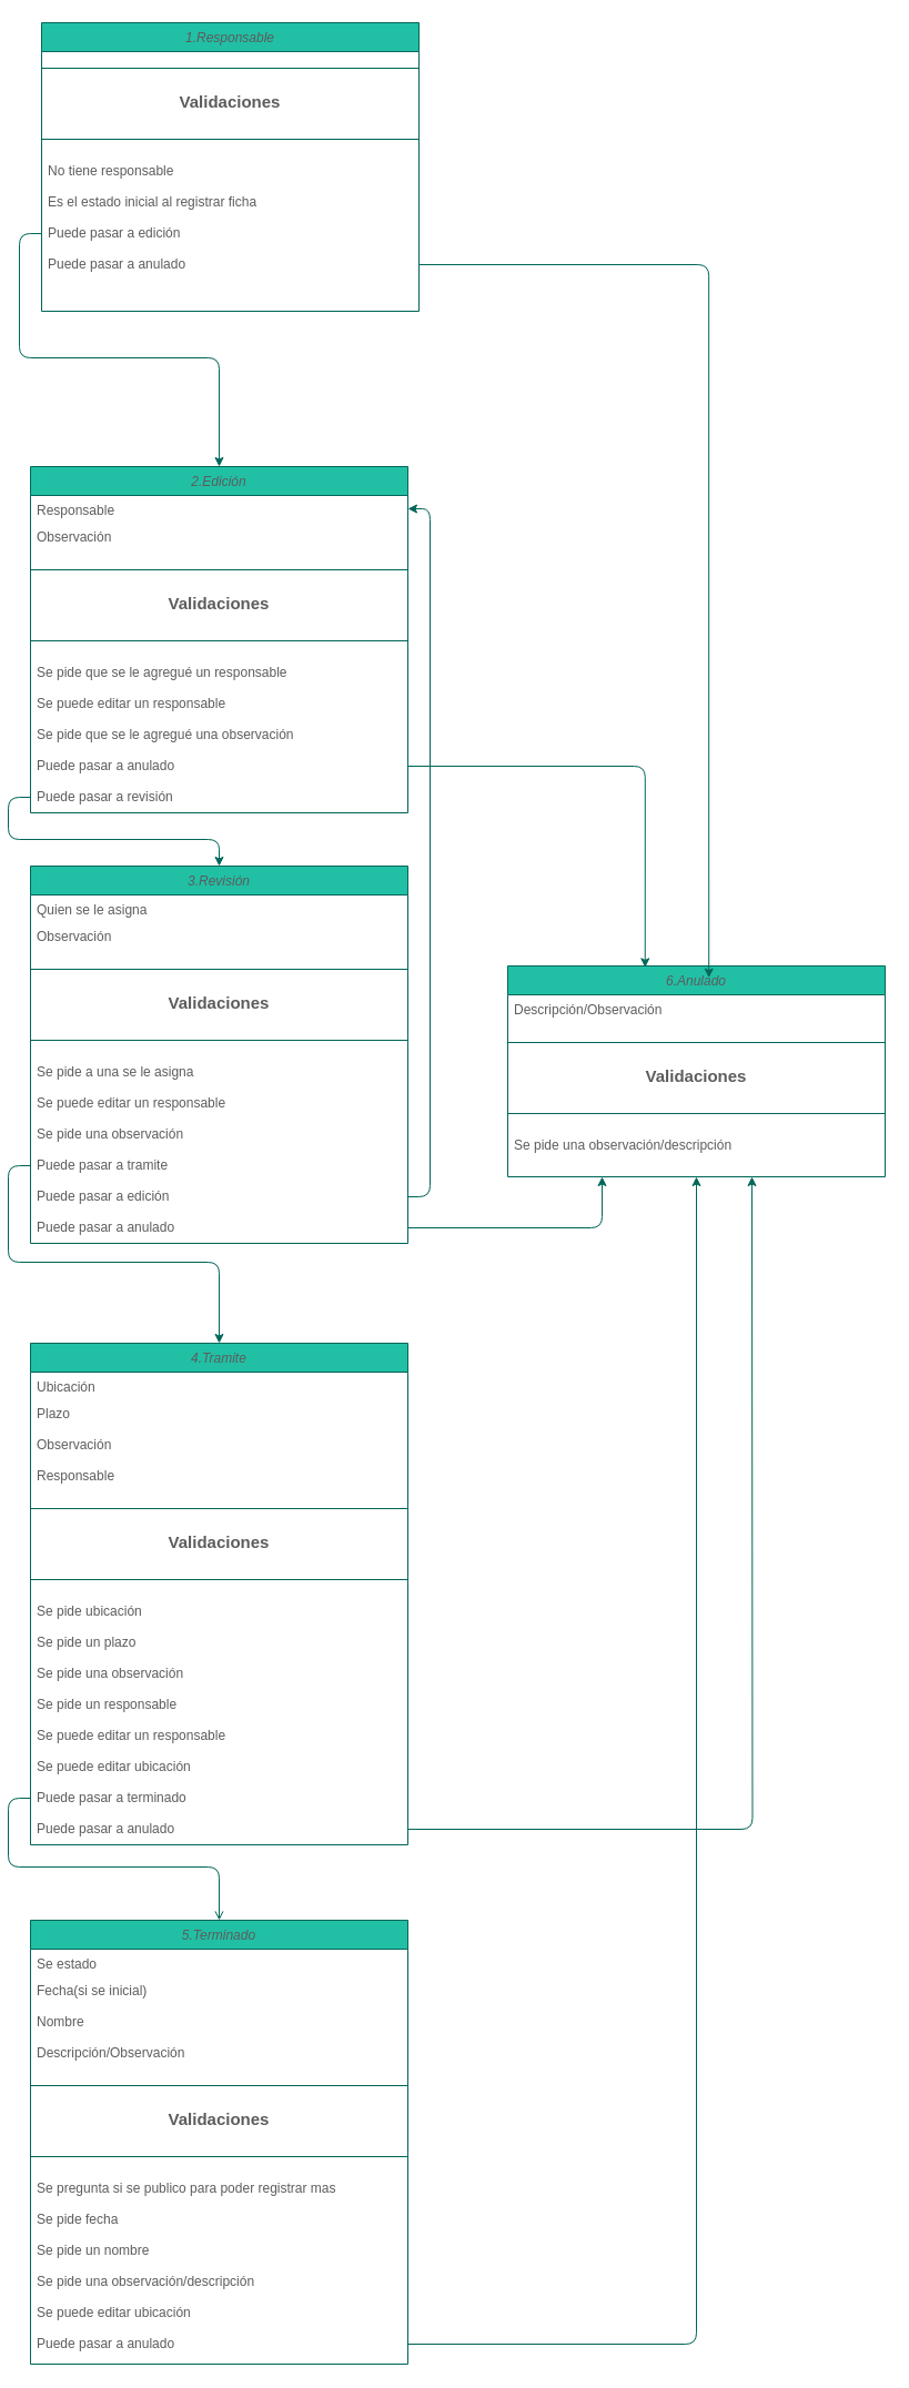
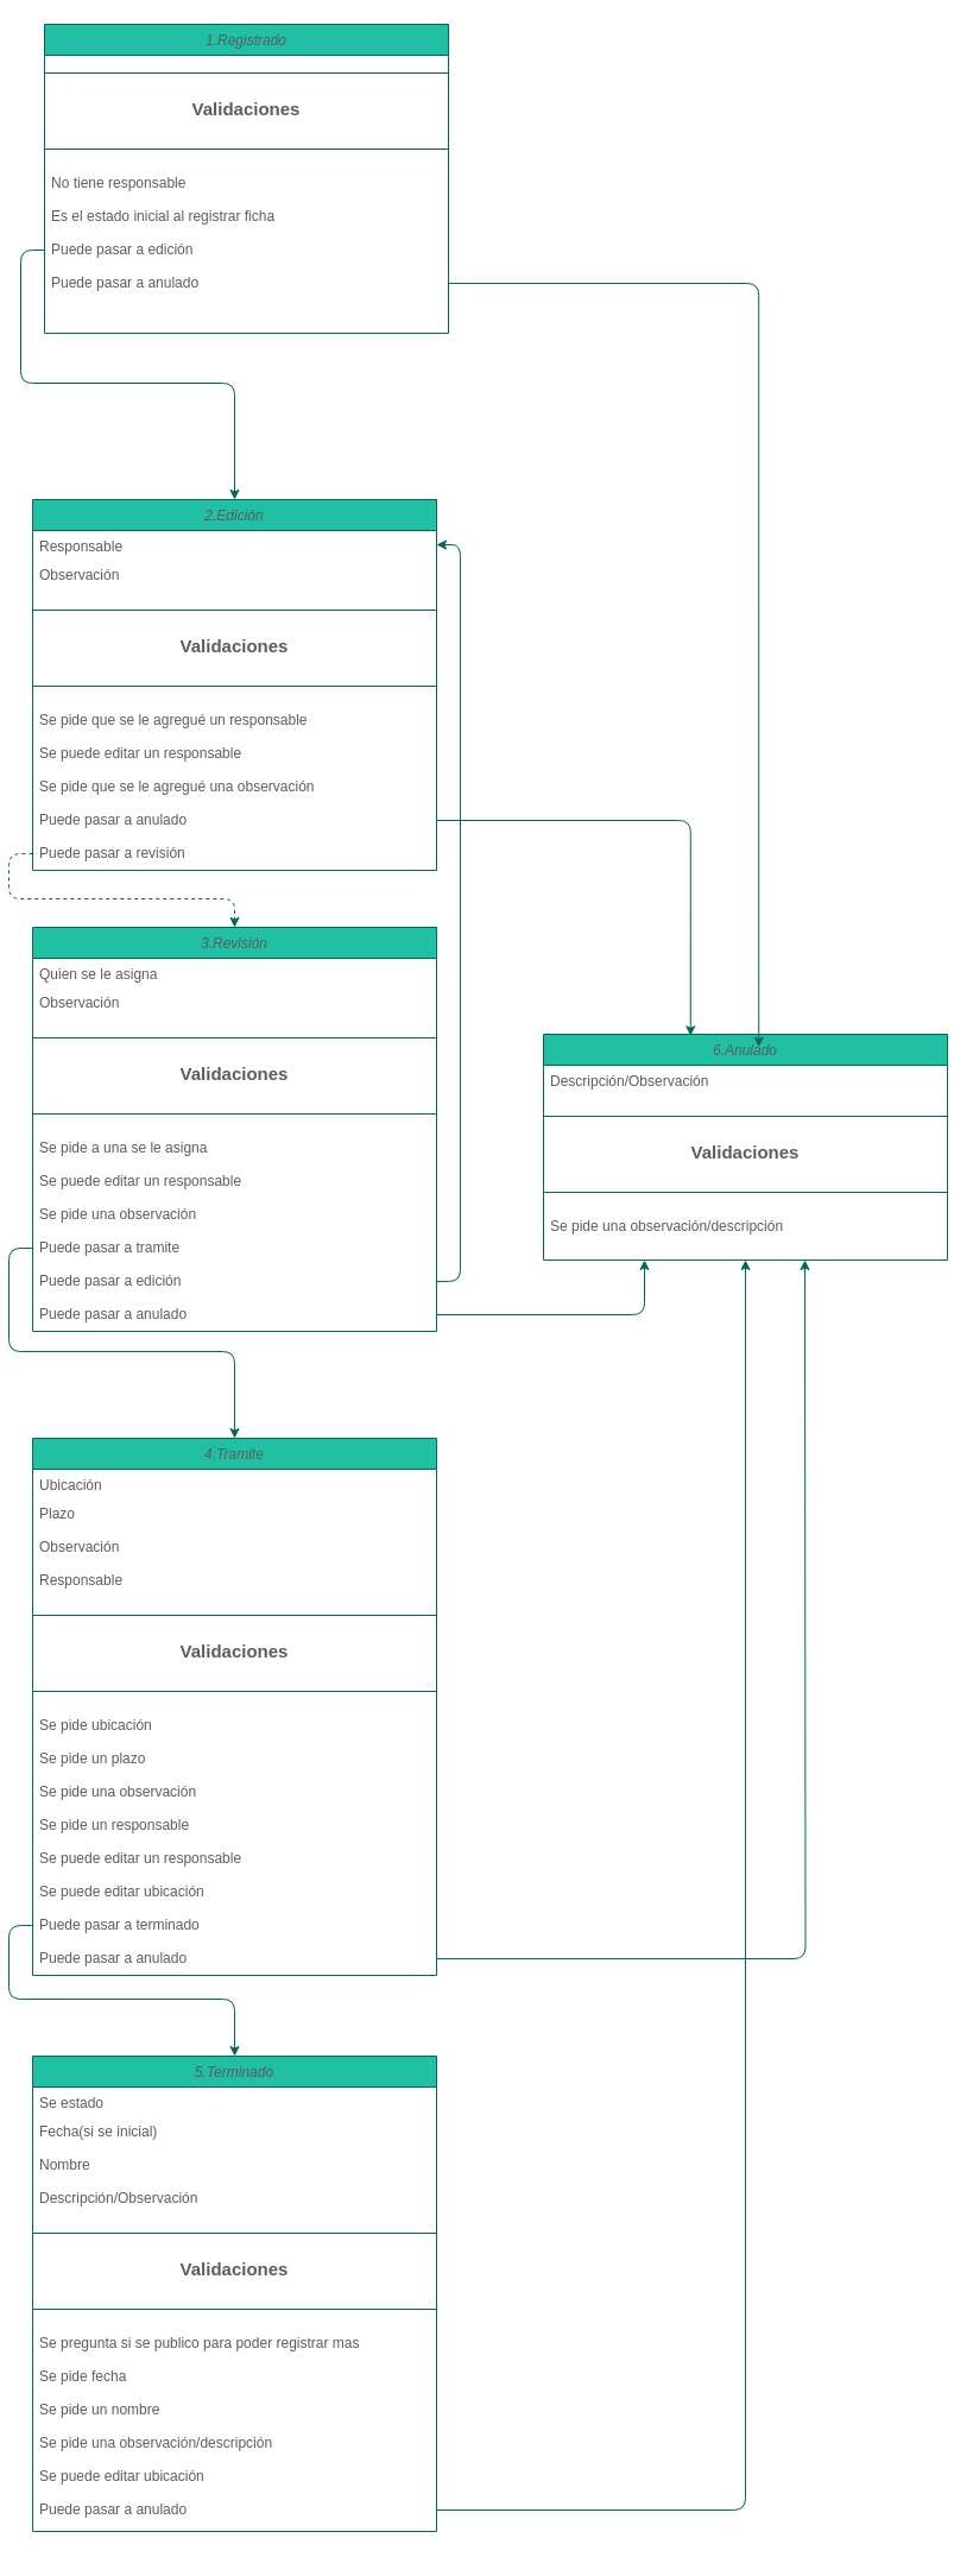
- <mxCell id="2" value="1.Responsable" style="swimlane;fontStyle=2;align=center;verticalAlign=top;childLayout=stackLayout;horizontal=1;startSize=26;horizontalStack=0;resizeParent=1;resizeLast=0;collapsible=1;marginBottom=0;rounded=0;shadow=0;strokeWidth=1;fillColor=#21C0A5;strokeColor=#006658;fontColor=#5C5C5C;" parent="1" vertex="1"><mxGeometry x="30" y="20" width="340" height="260" as="geometry"><mxRectangle x="230" y="140" width="160" height="26" as="alternateBounds" /></mxGeometry></mxCell>
+ <mxCell id="2" value="1.Registrado" style="swimlane;fontStyle=2;align=center;verticalAlign=top;childLayout=stackLayout;horizontal=1;startSize=26;horizontalStack=0;resizeParent=1;resizeLast=0;collapsible=1;marginBottom=0;rounded=0;shadow=0;strokeWidth=1;fillColor=#21C0A5;strokeColor=#006658;fontColor=#5C5C5C;" parent="1" vertex="1"><mxGeometry x="30" y="20" width="340" height="260" as="geometry"><mxRectangle x="230" y="140" width="160" height="26" as="alternateBounds" /></mxGeometry></mxCell>
- <mxCell id="34" style="edgeStyle=orthogonalEdgeStyle;curved=0;rounded=1;sketch=0;orthogonalLoop=1;jettySize=auto;html=1;exitX=0;exitY=0.5;exitDx=0;exitDy=0;fontFamily=Helvetica;fontSize=15;fontColor=#5C5C5C;strokeColor=#006658;fillColor=#21C0A5;" edge="1" parent="1" source="20" target="22"><mxGeometry relative="1" as="geometry" /></mxCell>
+ <mxCell id="34" style="edgeStyle=orthogonalEdgeStyle;curved=0;rounded=1;sketch=0;orthogonalLoop=1;jettySize=auto;html=1;exitX=0;exitY=0.5;exitDx=0;exitDy=0;fontFamily=Helvetica;fontSize=15;fontColor=#5C5C5C;strokeColor=#006658;fillColor=#21C0A5;dashed=1;" edge="1" parent="1" source="20" target="22"><mxGeometry relative="1" as="geometry" /></mxCell>
- <mxCell id="66" style="edgeStyle=orthogonalEdgeStyle;curved=0;rounded=1;sketch=0;orthogonalLoop=1;jettySize=auto;html=1;exitX=0;exitY=0.5;exitDx=0;exitDy=0;fontFamily=Helvetica;fontSize=15;fontColor=#5C5C5C;strokeColor=#006658;fillColor=#21C0A5;endArrow=open;" edge="1" parent="1" source="49" target="52"><mxGeometry relative="1" as="geometry" /></mxCell>
+ <mxCell id="66" style="edgeStyle=orthogonalEdgeStyle;curved=0;rounded=1;sketch=0;orthogonalLoop=1;jettySize=auto;html=1;exitX=0;exitY=0.5;exitDx=0;exitDy=0;fontFamily=Helvetica;fontSize=15;fontColor=#5C5C5C;strokeColor=#006658;fillColor=#21C0A5;" edge="1" parent="1" source="49" target="52"><mxGeometry relative="1" as="geometry" /></mxCell>
